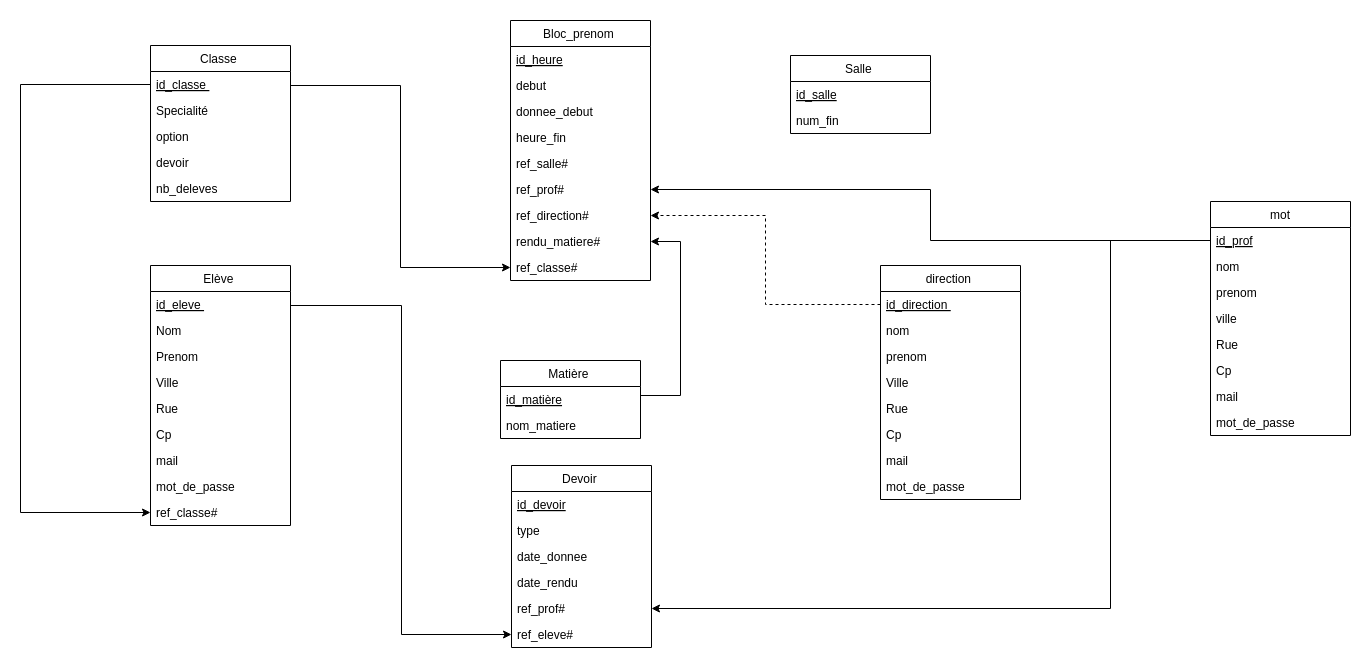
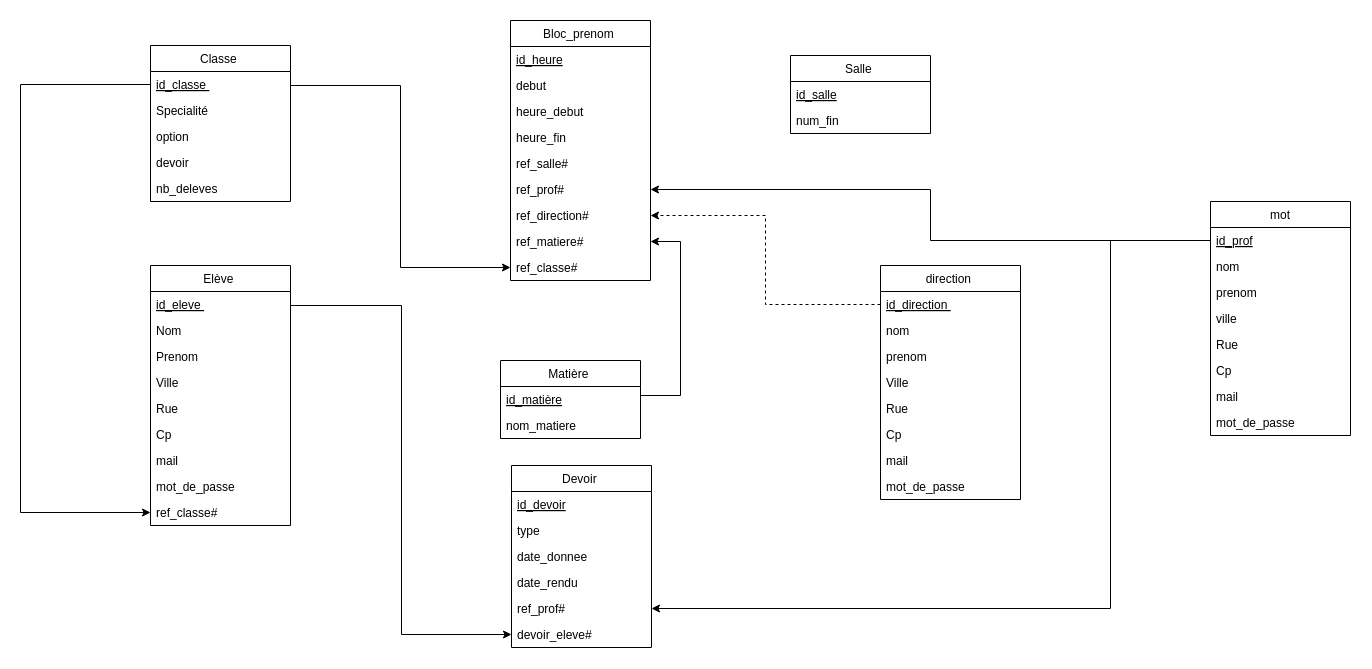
- <mxCell id="39" value="donnee_debut" style="text;strokeColor=none;fillColor=none;align=left;verticalAlign=top;spacingLeft=4;spacingRight=4;overflow=hidden;rotatable=0;points=[[0,0.5],[1,0.5]];portConstraint=eastwest;" vertex="1" parent="36"><mxGeometry y="78" width="140" height="26" as="geometry" /></mxCell>
+ <mxCell id="39" value="heure_debut" style="text;strokeColor=none;fillColor=none;align=left;verticalAlign=top;spacingLeft=4;spacingRight=4;overflow=hidden;rotatable=0;points=[[0,0.5],[1,0.5]];portConstraint=eastwest;" vertex="1" parent="36"><mxGeometry y="78" width="140" height="26" as="geometry" /></mxCell>
- <mxCell id="44" value="rendu_matiere#" style="text;strokeColor=none;fillColor=none;align=left;verticalAlign=top;spacingLeft=4;spacingRight=4;overflow=hidden;rotatable=0;points=[[0,0.5],[1,0.5]];portConstraint=eastwest;" vertex="1" parent="36"><mxGeometry y="208" width="140" height="26" as="geometry" /></mxCell>
+ <mxCell id="44" value="ref_matiere#" style="text;strokeColor=none;fillColor=none;align=left;verticalAlign=top;spacingLeft=4;spacingRight=4;overflow=hidden;rotatable=0;points=[[0,0.5],[1,0.5]];portConstraint=eastwest;" vertex="1" parent="36"><mxGeometry y="208" width="140" height="26" as="geometry" /></mxCell>
- <mxCell id="58" value="ref_eleve#" style="text;strokeColor=none;fillColor=none;align=left;verticalAlign=top;spacingLeft=4;spacingRight=4;overflow=hidden;rotatable=0;points=[[0,0.5],[1,0.5]];portConstraint=eastwest;" vertex="1" parent="52"><mxGeometry y="156" width="140" height="26" as="geometry" /></mxCell>
+ <mxCell id="58" value="devoir_eleve#" style="text;strokeColor=none;fillColor=none;align=left;verticalAlign=top;spacingLeft=4;spacingRight=4;overflow=hidden;rotatable=0;points=[[0,0.5],[1,0.5]];portConstraint=eastwest;" vertex="1" parent="52"><mxGeometry y="156" width="140" height="26" as="geometry" /></mxCell>
